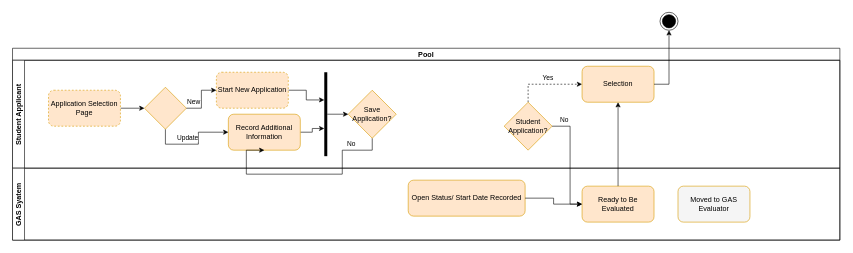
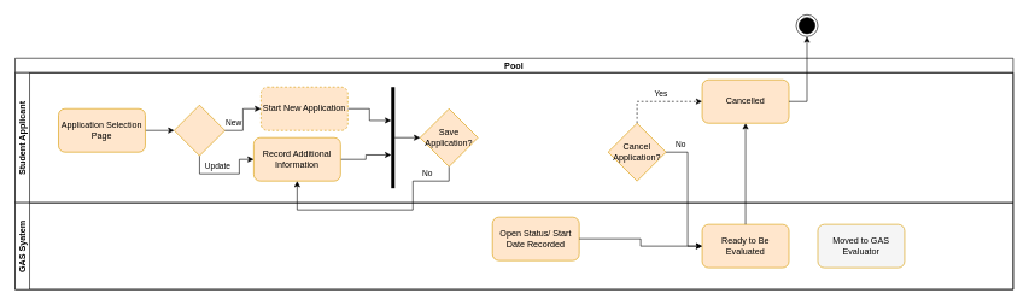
- <mxCell id="19" value="Selection" style="rounded=1;whiteSpace=wrap;html=1;fillColor=#ffe6cc;strokeColor=#d79b00;" vertex="1" parent="3"><mxGeometry x="950" y="10" width="120" height="60" as="geometry" /></mxCell>
+ <mxCell id="19" value="Cancelled" style="rounded=1;whiteSpace=wrap;html=1;fillColor=#ffe6cc;strokeColor=#d79b00;" vertex="1" parent="3"><mxGeometry x="950" y="10" width="120" height="60" as="geometry" /></mxCell>
- <mxCell id="5" value="Application Selection Page" style="rounded=1;whiteSpace=wrap;html=1;fillColor=#ffe6cc;strokeColor=#d79b00;dashed=1;" vertex="1" parent="3"><mxGeometry x="60" y="50" width="120" height="60" as="geometry" /></mxCell>
+ <mxCell id="5" value="Application Selection Page" style="rounded=1;whiteSpace=wrap;html=1;fillColor=#ffe6cc;strokeColor=#d79b00;" vertex="1" parent="3"><mxGeometry x="60" y="50" width="120" height="60" as="geometry" /></mxCell>
- <mxCell id="18" value="Student Application?" style="rhombus;whiteSpace=wrap;html=1;fillColor=#ffe6cc;strokeColor=#d79b00;" vertex="1" parent="3"><mxGeometry x="820" y="70" width="80" height="80" as="geometry" /></mxCell>
+ <mxCell id="18" value="Cancel Application?" style="rhombus;whiteSpace=wrap;html=1;fillColor=#ffe6cc;strokeColor=#d79b00;" vertex="1" parent="3"><mxGeometry x="820" y="70" width="80" height="80" as="geometry" /></mxCell>
- <mxCell id="12" value="Record Additional Information" style="rounded=1;whiteSpace=wrap;html=1;fillColor=#ffe6cc;strokeColor=#d79b00;" vertex="1" parent="3"><mxGeometry x="360" y="90" width="120" height="60" as="geometry" /></mxCell>
+ <mxCell id="12" value="Record Additional Information" style="rounded=1;whiteSpace=wrap;html=1;fillColor=#ffe6cc;strokeColor=#d79b00;" vertex="1" parent="3"><mxGeometry x="330" y="90" width="120" height="60" as="geometry" /></mxCell>
- <mxCell id="21" value="Open Status/ Start Date Recorded" style="rounded=1;whiteSpace=wrap;html=1;fillColor=#ffe6cc;strokeColor=#d79b00;" vertex="1" parent="20"><mxGeometry x="660" y="20" width="195" height="60" as="geometry" /></mxCell>
+ <mxCell id="21" value="Open Status/ Start Date Recorded" style="rounded=1;whiteSpace=wrap;html=1;fillColor=#ffe6cc;strokeColor=#d79b00;" vertex="1" parent="20"><mxGeometry x="660" y="20" width="120" height="60" as="geometry" /></mxCell>
